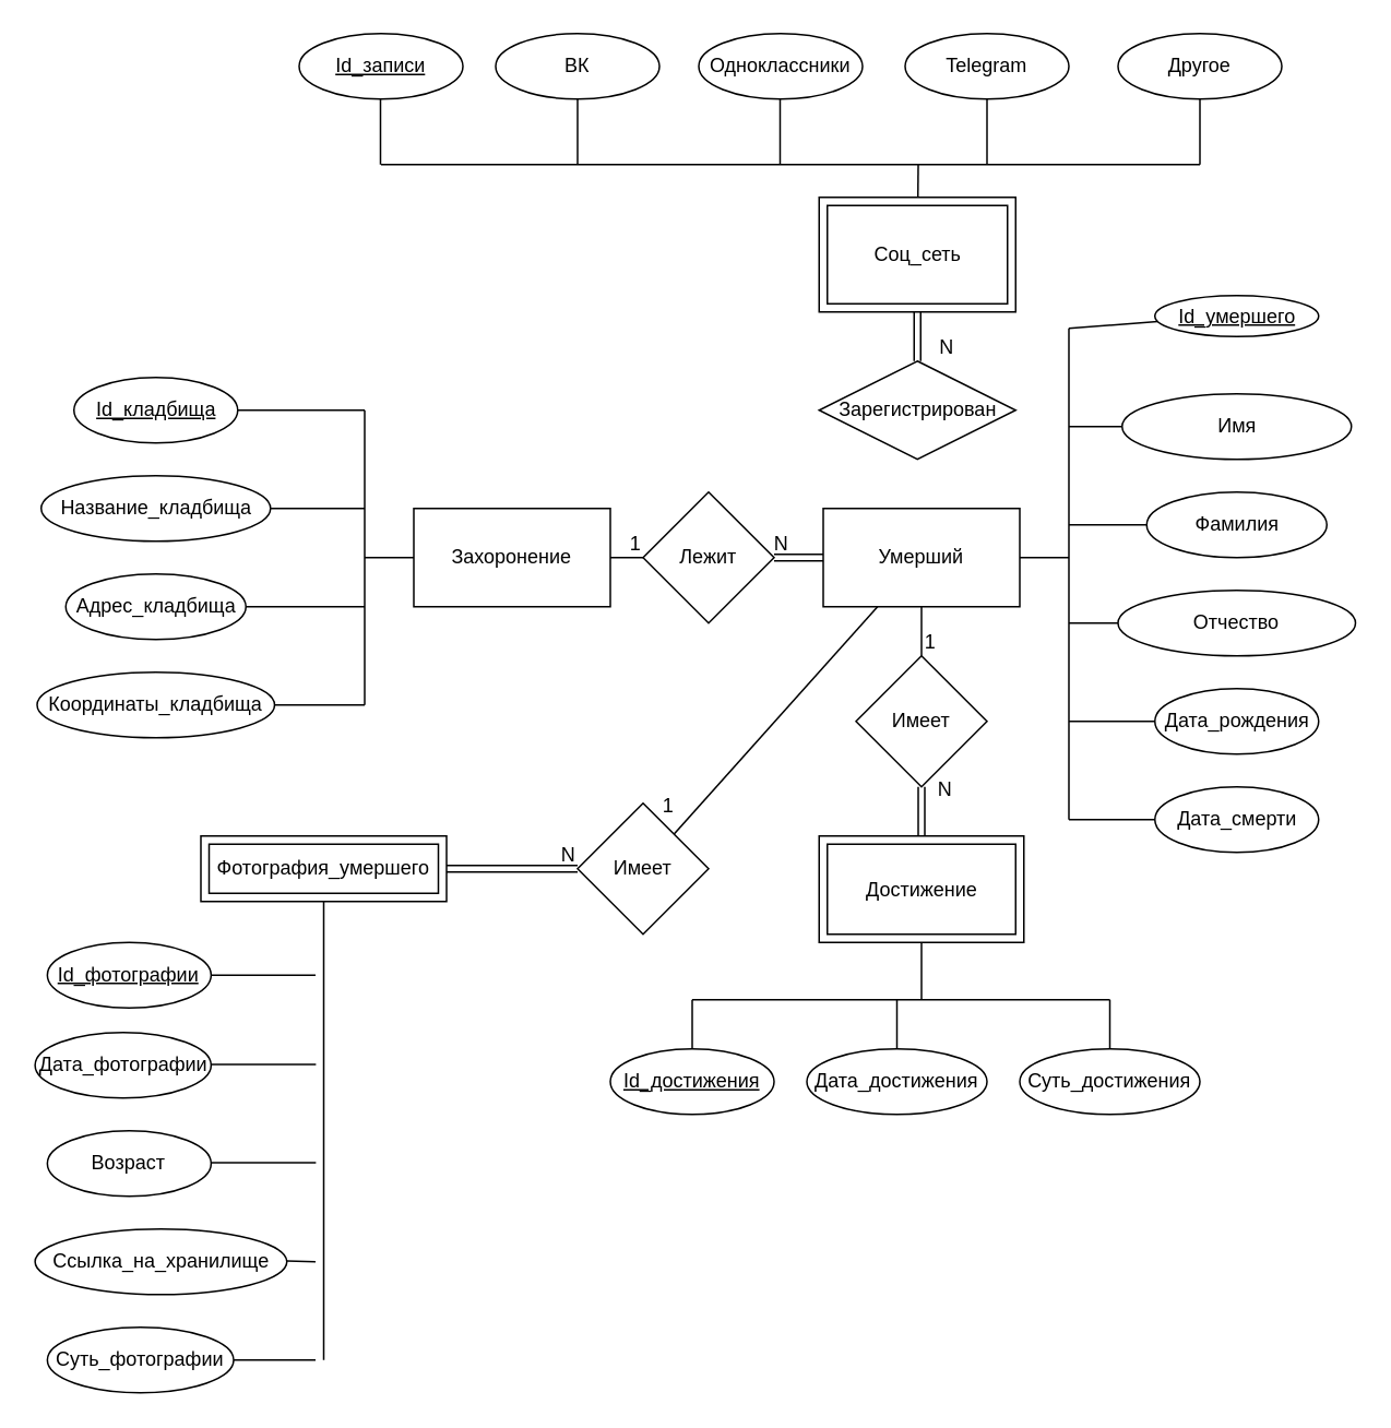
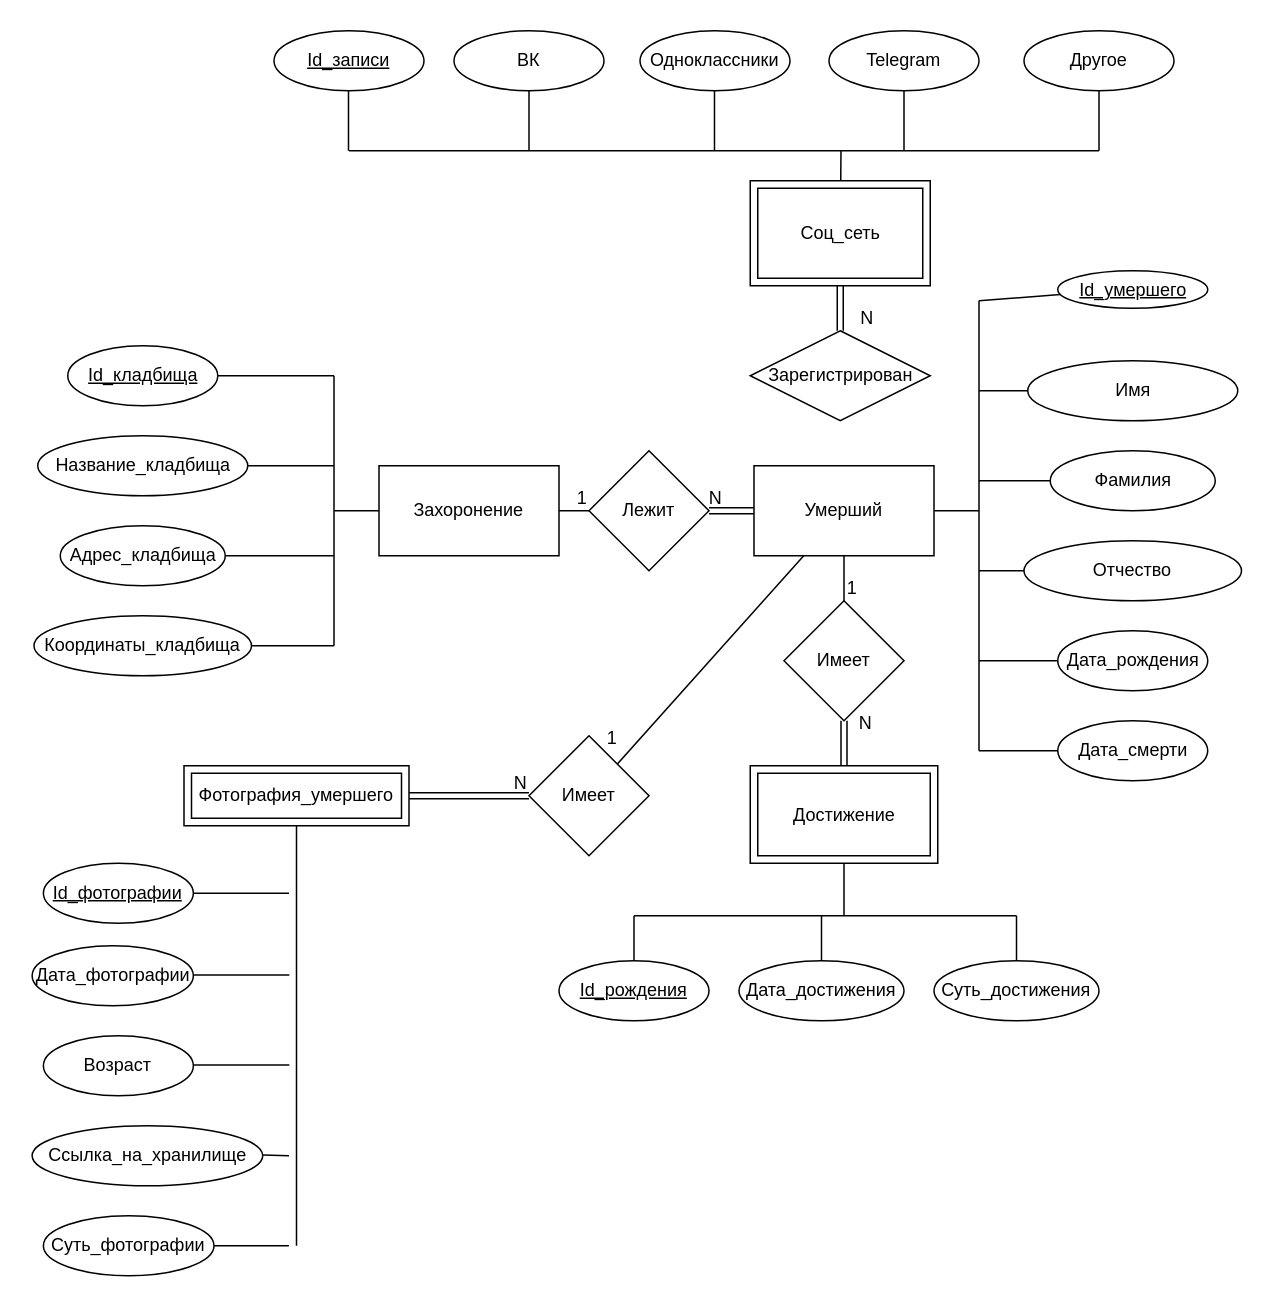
- <mxCell id="48" value="Id_достижения" style="ellipse;whiteSpace=wrap;html=1;align=center;fontStyle=4;" vertex="1" parent="1"><mxGeometry x="372" y="640" width="100" height="40" as="geometry" /></mxCell>
+ <mxCell id="48" value="Id_рождения" style="ellipse;whiteSpace=wrap;html=1;align=center;fontStyle=4;" vertex="1" parent="1"><mxGeometry x="372" y="640" width="100" height="40" as="geometry" /></mxCell>
